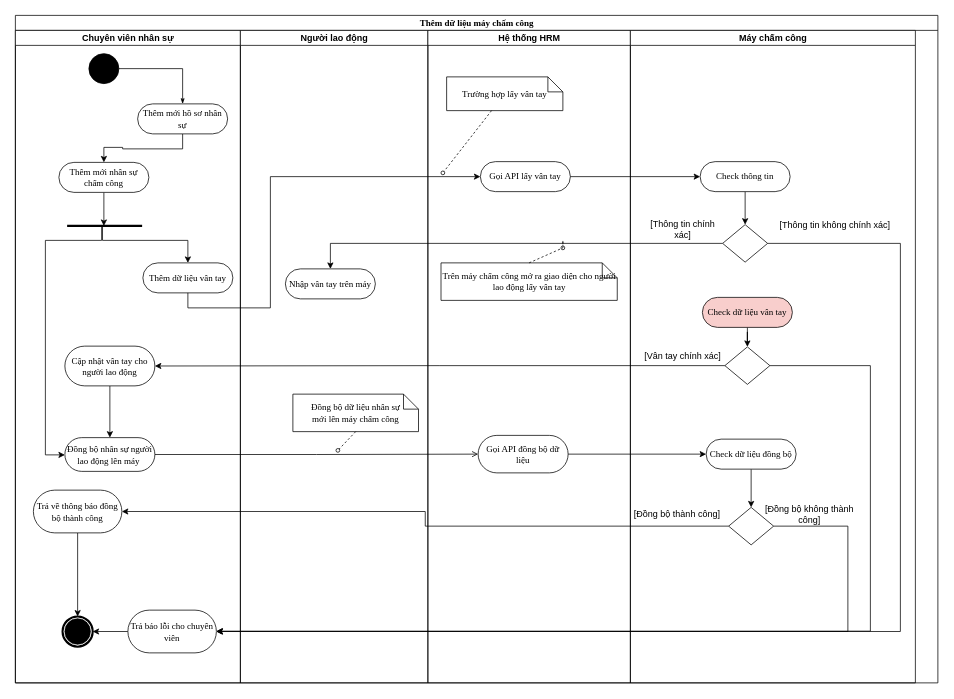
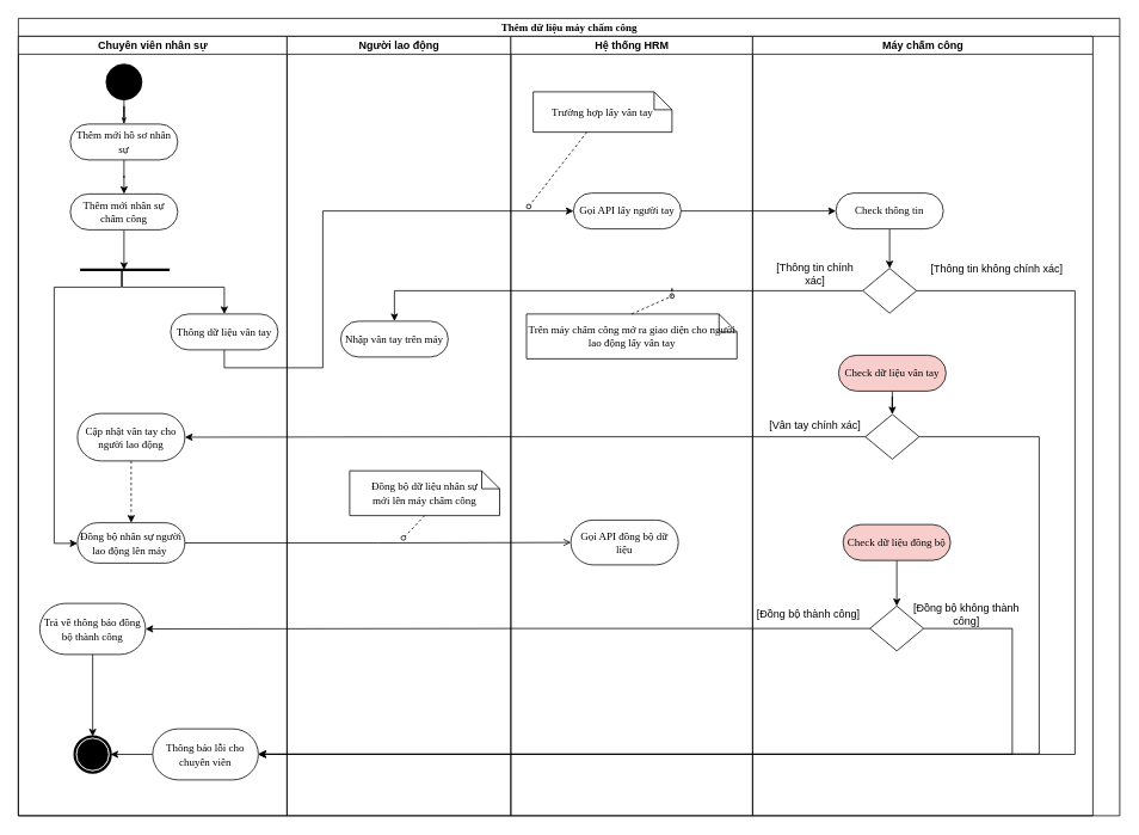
- <mxCell id="6" value="Thêm mới hồ sơ nhân sự" style="rounded=1;whiteSpace=wrap;html=1;shadow=0;comic=0;labelBackgroundColor=none;strokeWidth=1;fontFamily=Verdana;fontSize=12;align=center;arcSize=50;" vertex="1" parent="3"><mxGeometry x="163" y="98" width="120" height="40" as="geometry" /></mxCell>
+ <mxCell id="6" value="Thêm mới hồ sơ nhân sự" style="rounded=1;whiteSpace=wrap;html=1;shadow=0;comic=0;labelBackgroundColor=none;strokeWidth=1;fontFamily=Verdana;fontSize=12;align=center;arcSize=50;" vertex="1" parent="3"><mxGeometry x="58" y="98" width="120" height="40" as="geometry" /></mxCell>
- <mxCell id="26" value="Gọi API lấy vân tay" style="rounded=1;whiteSpace=wrap;html=1;shadow=0;comic=0;labelBackgroundColor=none;strokeWidth=1;fontFamily=Verdana;fontSize=12;align=center;arcSize=50;" vertex="1" parent="25"><mxGeometry x="70" y="175" width="120" height="40" as="geometry" /></mxCell>
+ <mxCell id="26" value="Gọi API lấy người tay" style="rounded=1;whiteSpace=wrap;html=1;shadow=0;comic=0;labelBackgroundColor=none;strokeWidth=1;fontFamily=Verdana;fontSize=12;align=center;arcSize=50;" vertex="1" parent="25"><mxGeometry x="70" y="175" width="120" height="40" as="geometry" /></mxCell>
- <mxCell id="21" value="Thêm dữ liệu vân tay" style="rounded=1;whiteSpace=wrap;html=1;shadow=0;comic=0;labelBackgroundColor=none;strokeWidth=1;fontFamily=Verdana;fontSize=12;align=center;arcSize=50;" vertex="1" parent="3"><mxGeometry x="170" y="310" width="120" height="40" as="geometry" /></mxCell>
+ <mxCell id="21" value="Thông dữ liệu vân tay" style="rounded=1;whiteSpace=wrap;html=1;shadow=0;comic=0;labelBackgroundColor=none;strokeWidth=1;fontFamily=Verdana;fontSize=12;align=center;arcSize=50;" vertex="1" parent="3"><mxGeometry x="170" y="310" width="120" height="40" as="geometry" /></mxCell>
- <mxCell id="14" style="edgeStyle=orthogonalEdgeStyle;rounded=0;orthogonalLoop=1;jettySize=auto;html=1;" edge="1" parent="3" source="15" target="11"><mxGeometry relative="1" as="geometry" /></mxCell>
+ <mxCell id="14" style="edgeStyle=orthogonalEdgeStyle;rounded=0;orthogonalLoop=1;jettySize=auto;html=1;dashed=1;" edge="1" parent="3" source="15" target="11"><mxGeometry relative="1" as="geometry" /></mxCell>
- <mxCell id="36" style="edgeStyle=orthogonalEdgeStyle;rounded=0;orthogonalLoop=1;jettySize=auto;html=1;" edge="1" parent="2" source="29" target="47"><mxGeometry relative="1" as="geometry" /></mxCell>
- <mxCell id="47" value="Check dữ liệu đồng bộ" style="rounded=1;whiteSpace=wrap;html=1;shadow=0;comic=0;labelBackgroundColor=none;strokeWidth=1;fontFamily=Verdana;fontSize=12;align=center;arcSize=50;" vertex="1" parent="37"><mxGeometry x="101" y="545" width="120" height="40" as="geometry" /></mxCell>
+ <mxCell id="47" value="Check dữ liệu đồng bộ" style="rounded=1;whiteSpace=wrap;html=1;shadow=0;comic=0;labelBackgroundColor=none;strokeWidth=1;fontFamily=Verdana;fontSize=12;align=center;arcSize=50;fillColor=#f8cecc;" vertex="1" parent="37"><mxGeometry x="101" y="545" width="120" height="40" as="geometry" /></mxCell>
- <mxCell id="13" value="Trả về thông báo đồng bộ thành công" style="rounded=1;whiteSpace=wrap;html=1;shadow=0;comic=0;labelBackgroundColor=none;strokeWidth=1;fontFamily=Verdana;fontSize=12;align=center;arcSize=50;" vertex="1" parent="3"><mxGeometry x="24" y="613" width="118" height="57" as="geometry" /></mxCell>
+ <mxCell id="13" value="Trả về thông báo đồng bộ thành công" style="rounded=1;whiteSpace=wrap;html=1;shadow=0;comic=0;labelBackgroundColor=none;strokeWidth=1;fontFamily=Verdana;fontSize=12;align=center;arcSize=50;" vertex="1" parent="3"><mxGeometry x="24" y="633" width="118" height="57" as="geometry" /></mxCell>
- <mxCell id="17" value="Trả báo lỗi cho chuyên viên" style="rounded=1;whiteSpace=wrap;html=1;shadow=0;comic=0;labelBackgroundColor=none;strokeWidth=1;fontFamily=Verdana;fontSize=12;align=center;arcSize=50;" vertex="1" parent="3"><mxGeometry x="150" y="773" width="118" height="57" as="geometry" /></mxCell>
+ <mxCell id="17" value="Thông báo lỗi cho chuyên viên" style="rounded=1;whiteSpace=wrap;html=1;shadow=0;comic=0;labelBackgroundColor=none;strokeWidth=1;fontFamily=Verdana;fontSize=12;align=center;arcSize=50;" vertex="1" parent="3"><mxGeometry x="150" y="773" width="118" height="57" as="geometry" /></mxCell>
